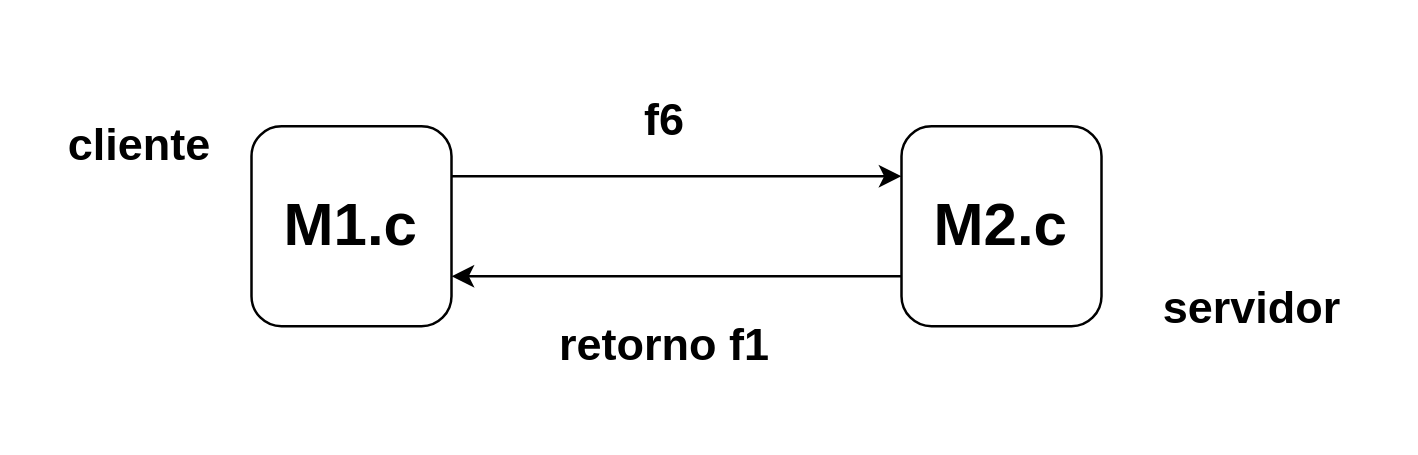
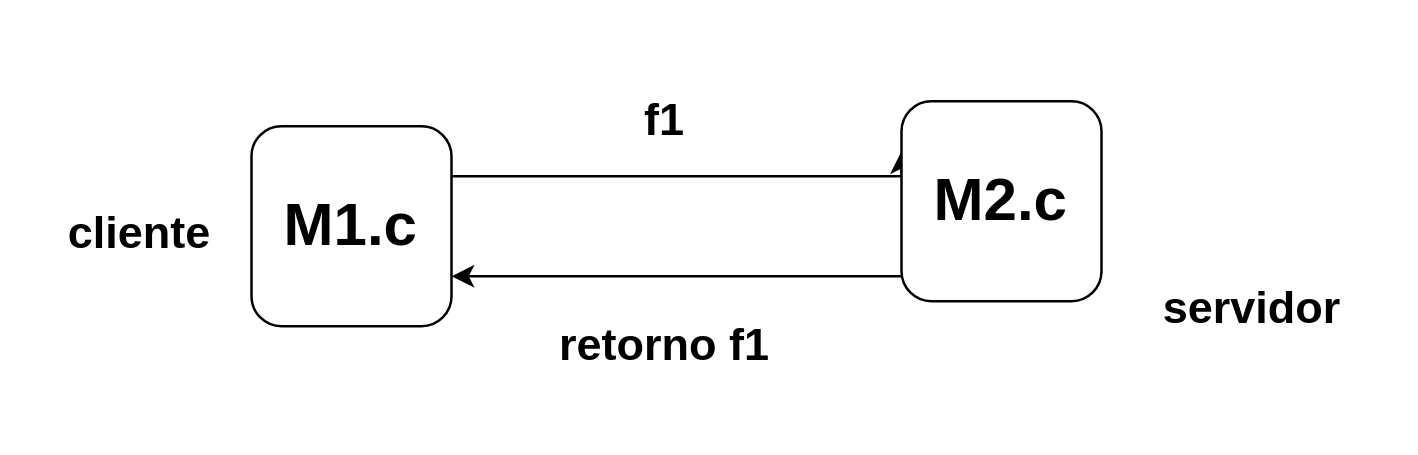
- <mxCell id="6" value="&lt;h2&gt;f6&lt;/h2&gt;" style="text;html=1;resizable=0;points=[];autosize=1;align=center;verticalAlign=top;spacingTop=-4;" vertex="1" parent="1"><mxGeometry x="250" y="20" width="30" height="50" as="geometry" /></mxCell>
+ <mxCell id="6" value="&lt;h2&gt;f1&lt;/h2&gt;" style="text;html=1;resizable=0;points=[];autosize=1;align=center;verticalAlign=top;spacingTop=-4;" vertex="1" parent="1"><mxGeometry x="250" y="20" width="30" height="50" as="geometry" /></mxCell>
- <mxCell id="8" value="&lt;h2&gt;cliente&lt;/h2&gt;" style="text;html=1;resizable=0;points=[];autosize=1;align=center;verticalAlign=top;spacingTop=-4;" vertex="1" parent="1"><mxGeometry x="20" y="30" width="70" height="50" as="geometry" /></mxCell>
+ <mxCell id="8" value="&lt;h2&gt;cliente&lt;/h2&gt;" style="text;html=1;resizable=0;points=[];autosize=1;align=center;verticalAlign=top;spacingTop=-4;" vertex="1" parent="1"><mxGeometry x="20" y="65" width="70" height="50" as="geometry" /></mxCell>
- <mxCell id="5" value="&lt;h1&gt;M2.c&lt;/h1&gt;" style="whiteSpace=wrap;html=1;aspect=fixed;rounded=1;" vertex="1" parent="1"><mxGeometry x="360" y="50" width="80" height="80" as="geometry" /></mxCell>
+ <mxCell id="5" value="&lt;h1&gt;M2.c&lt;/h1&gt;" style="whiteSpace=wrap;html=1;aspect=fixed;rounded=1;" vertex="1" parent="1"><mxGeometry x="360" y="40" width="80" height="80" as="geometry" /></mxCell>
